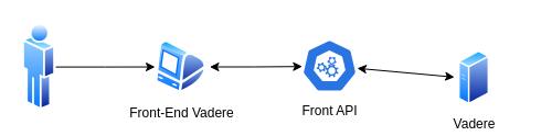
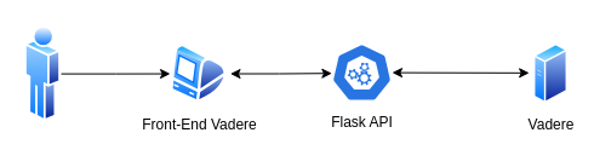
- <mxCell id="6" value="Vadere" style="image;aspect=fixed;perimeter=ellipsePerimeter;html=1;align=center;shadow=0;dashed=0;spacingTop=3;image=img/lib/active_directory/generic_server.svg;labelBackgroundColor=none;" vertex="1" parent="1"><mxGeometry x="415" y="45.54" width="28.0" height="50" as="geometry" /></mxCell>
+ <mxCell id="6" value="Vadere" style="image;aspect=fixed;perimeter=ellipsePerimeter;html=1;align=center;shadow=0;dashed=0;spacingTop=3;image=img/lib/active_directory/generic_server.svg;labelBackgroundColor=none;" vertex="1" parent="1"><mxGeometry x="440" y="35.54" width="28.0" height="50" as="geometry" /></mxCell>
- <mxCell id="8" value="Front API" style="aspect=fixed;sketch=0;dashed=0;whitespace=wrap;fillColor=#2875E2;strokeColor=#ffffff;points=[[0.005,0.63,0],[0.1,0.2,0],[0.9,0.2,0],[0.5,0,0],[0.995,0.63,0],[0.72,0.99,0],[0.5,1,0],[0.28,0.99,0]];shape=mxgraph.kubernetes.icon2;prIcon=api;align=center;html=1;spacingTop=3;verticalAlign=top;labelPosition=center;verticalLabelPosition=bottom;labelBackgroundColor=none;noLabel=0;" vertex="1" parent="1"><mxGeometry x="273" y="35.54" width="50" height="48" as="geometry" /></mxCell>
+ <mxCell id="8" value="Flask API" style="aspect=fixed;sketch=0;dashed=0;whitespace=wrap;fillColor=#2875E2;strokeColor=#ffffff;points=[[0.005,0.63,0],[0.1,0.2,0],[0.9,0.2,0],[0.5,0,0],[0.995,0.63,0],[0.72,0.99,0],[0.5,1,0],[0.28,0.99,0]];shape=mxgraph.kubernetes.icon2;prIcon=api;align=center;html=1;spacingTop=3;verticalAlign=top;labelPosition=center;verticalLabelPosition=bottom;labelBackgroundColor=none;noLabel=0;" vertex="1" parent="1"><mxGeometry x="273" y="35.54" width="50" height="48" as="geometry" /></mxCell>
